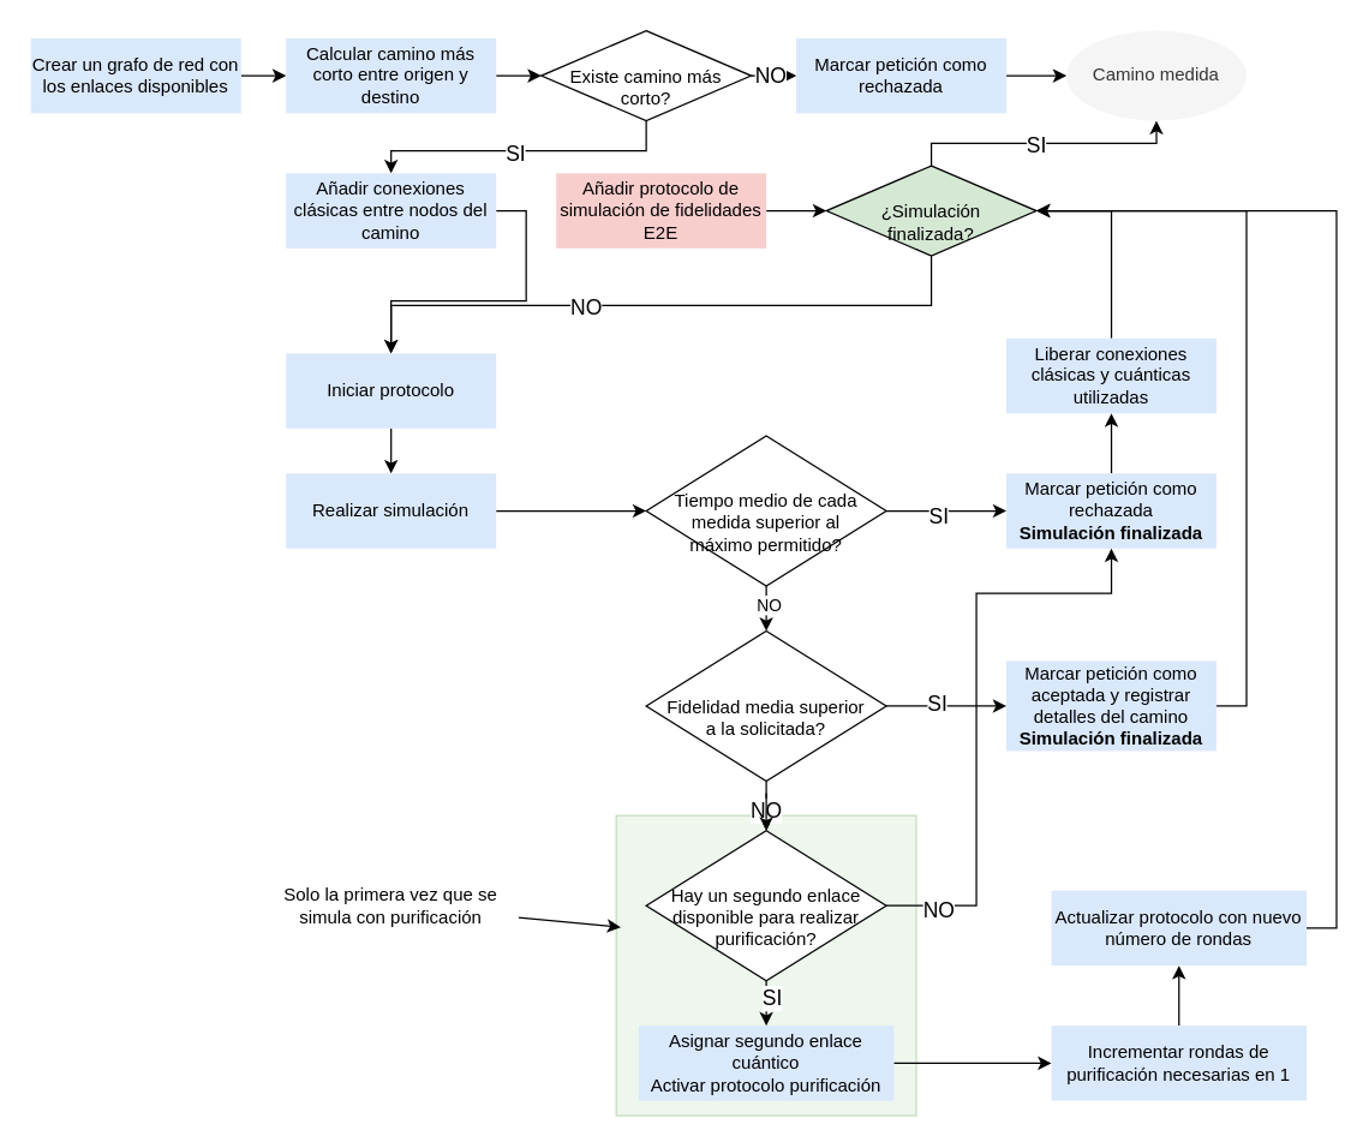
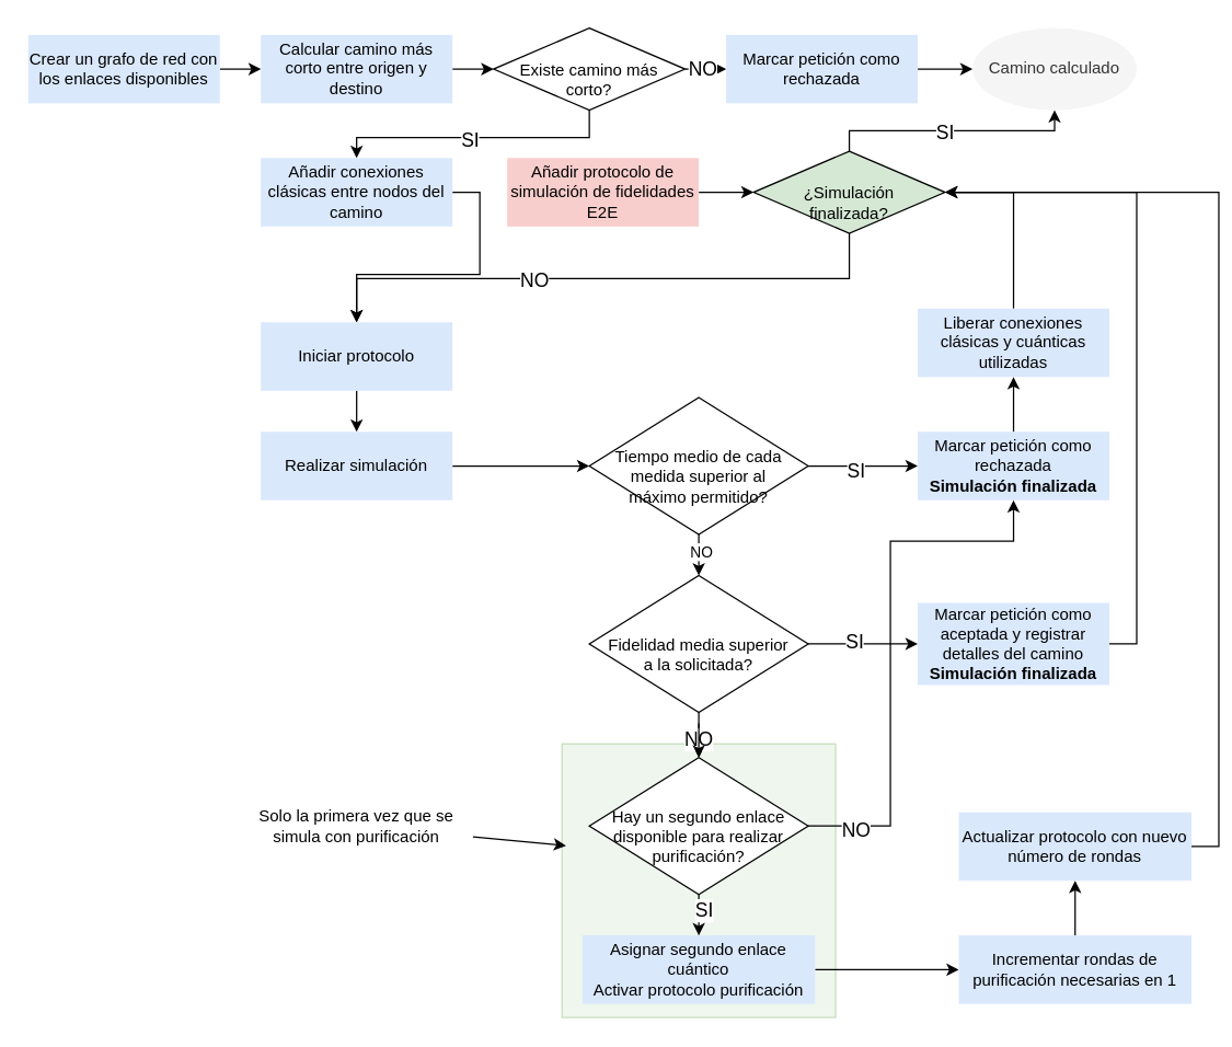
- <mxCell id="19" value="&lt;div&gt;&lt;span style=&quot;background-color: initial;&quot;&gt;Camino medida&lt;/span&gt;&lt;br&gt;&lt;/div&gt;" style="ellipse;whiteSpace=wrap;html=1;fillColor=#f5f5f5;fontColor=#333333;strokeColor=none;" vertex="1" parent="1"><mxGeometry x="710" y="20" width="120" height="60" as="geometry" /></mxCell>
+ <mxCell id="19" value="&lt;div&gt;&lt;span style=&quot;background-color: initial;&quot;&gt;Camino calculado&lt;/span&gt;&lt;br&gt;&lt;/div&gt;" style="ellipse;whiteSpace=wrap;html=1;fillColor=#f5f5f5;fontColor=#333333;strokeColor=none;" vertex="1" parent="1"><mxGeometry x="710" y="20" width="120" height="60" as="geometry" /></mxCell>
